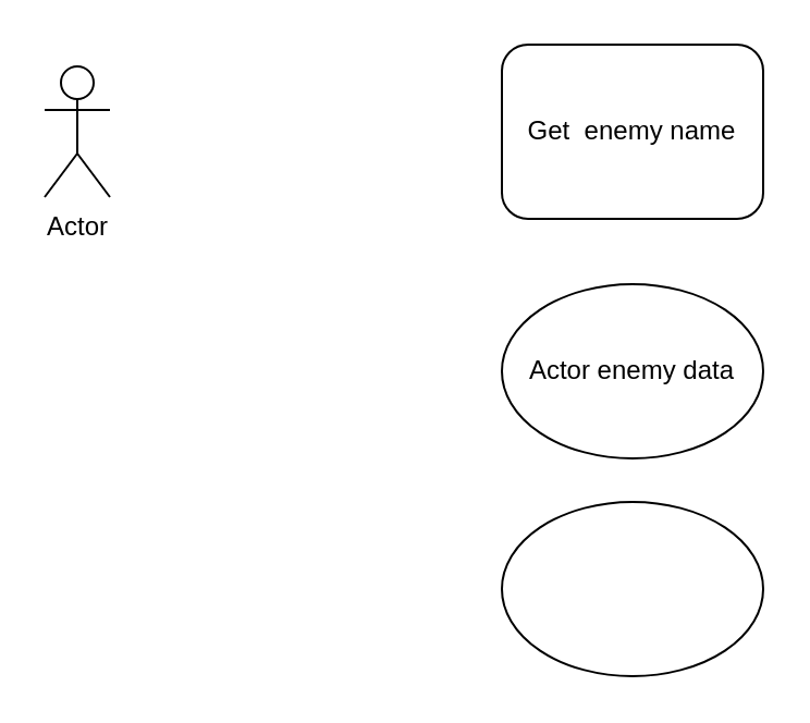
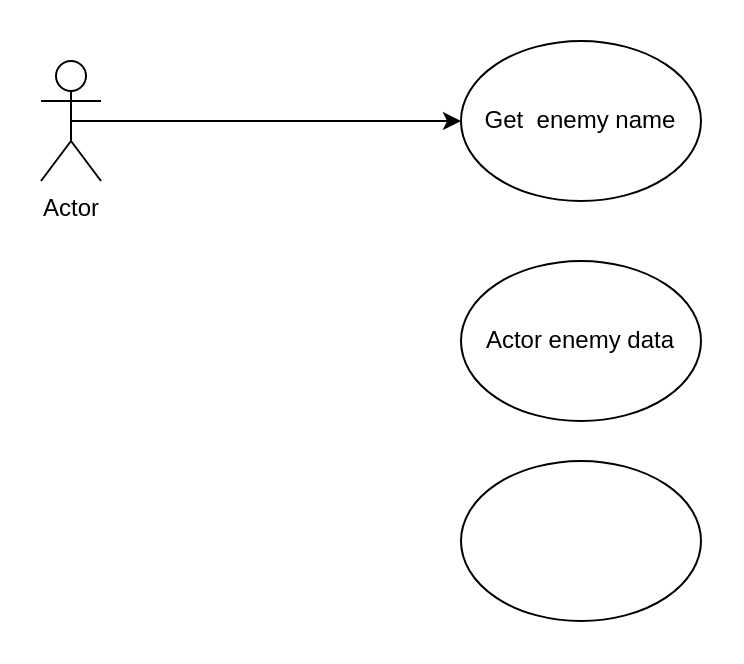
+ <mxCell id="2" style="edgeStyle=orthogonalEdgeStyle;rounded=0;orthogonalLoop=1;jettySize=auto;html=1;exitX=0.5;exitY=0.5;exitDx=0;exitDy=0;exitPerimeter=0;entryX=0;entryY=0.5;entryDx=0;entryDy=0;" edge="1" parent="1" source="3" target="4"><mxGeometry relative="1" as="geometry"><mxPoint x="130" y="50" as="targetPoint" /></mxGeometry></mxCell>
- <mxCell id="4" value="Get &amp;nbsp;enemy name" style="whiteSpace=wrap;html=1;rounded=1;" vertex="1" parent="1"><mxGeometry x="230" y="20" width="120" height="80" as="geometry" /></mxCell>
+ <mxCell id="4" value="Get &amp;nbsp;enemy name" style="ellipse;whiteSpace=wrap;html=1;" vertex="1" parent="1"><mxGeometry x="230" y="20" width="120" height="80" as="geometry" /></mxCell>
